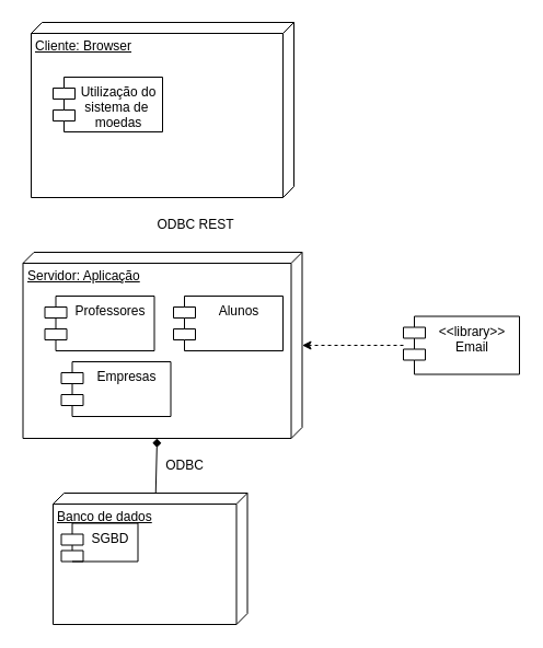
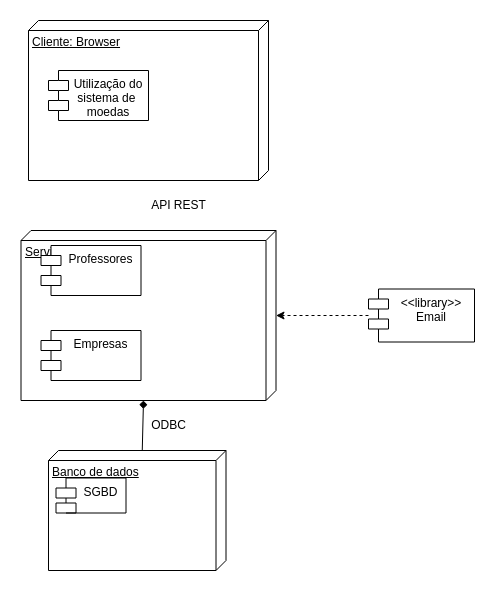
- <mxCell id="13" value="ODBC REST" style="text;html=1;align=center;verticalAlign=middle;resizable=0;points=[];autosize=1;strokeColor=none;fillColor=none;" vertex="1" parent="1"><mxGeometry x="138" y="190" width="80" height="30" as="geometry" /></mxCell>
+ <mxCell id="13" value="API REST" style="text;html=1;align=center;verticalAlign=middle;resizable=0;points=[];autosize=1;strokeColor=none;fillColor=none;" vertex="1" parent="1"><mxGeometry x="138" y="190" width="80" height="30" as="geometry" /></mxCell>
- <mxCell id="3" value="Servidor: Aplicação" style="verticalAlign=top;align=left;spacingTop=8;spacingLeft=2;spacingRight=12;shape=cube;size=10;direction=south;fontStyle=4;html=1;" vertex="1" parent="1"><mxGeometry x="20.5" y="230" width="255" height="170" as="geometry" /></mxCell>
+ <mxCell id="3" value="Servidor: Utilização" style="verticalAlign=top;align=left;spacingTop=8;spacingLeft=2;spacingRight=12;shape=cube;size=10;direction=south;fontStyle=4;html=1;" vertex="1" parent="1"><mxGeometry x="20.5" y="230" width="255" height="170" as="geometry" /></mxCell>
- <mxCell id="8" value="Professores" style="shape=module;align=left;spacingLeft=20;align=center;verticalAlign=top;" vertex="1" parent="1"><mxGeometry x="40.5" y="270" width="100" height="50" as="geometry" /></mxCell>
+ <mxCell id="8" value="Professores" style="shape=module;align=left;spacingLeft=20;align=center;verticalAlign=top;" vertex="1" parent="1"><mxGeometry x="40.5" y="245" width="100" height="50" as="geometry" /></mxCell>
- <mxCell id="9" value="Alunos" style="shape=module;align=left;spacingLeft=20;align=center;verticalAlign=top;" vertex="1" parent="1"><mxGeometry x="158" y="270" width="100" height="50" as="geometry" /></mxCell>
- <mxCell id="10" value="Empresas" style="shape=module;align=left;spacingLeft=20;align=center;verticalAlign=top;" vertex="1" parent="1"><mxGeometry x="55.5" y="330" width="100" height="50" as="geometry" /></mxCell>
+ <mxCell id="10" value="Empresas" style="shape=module;align=left;spacingLeft=20;align=center;verticalAlign=top;" vertex="1" parent="1"><mxGeometry x="40.5" y="330" width="100" height="50" as="geometry" /></mxCell>
